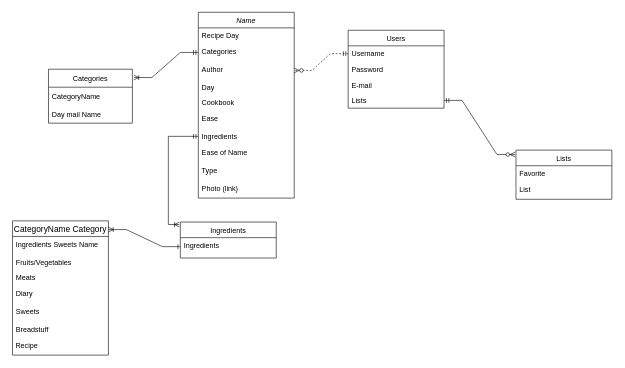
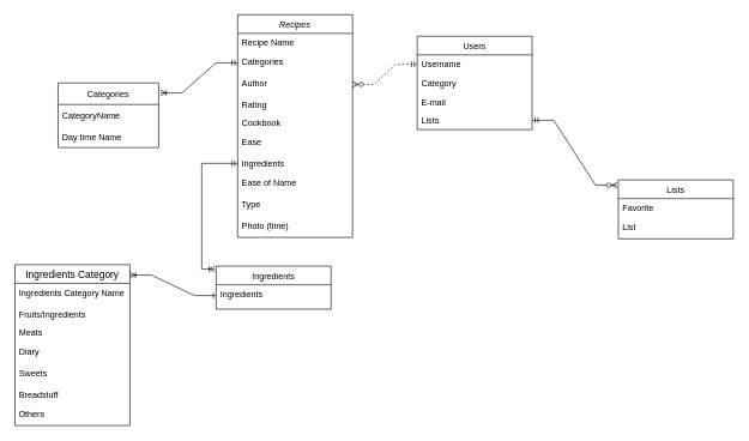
- <mxCell id="2" value="Name" style="swimlane;fontStyle=2;align=center;verticalAlign=top;childLayout=stackLayout;horizontal=1;startSize=26;horizontalStack=0;resizeParent=1;resizeLast=0;collapsible=1;marginBottom=0;rounded=0;shadow=0;strokeWidth=1;" parent="1" vertex="1"><mxGeometry x="330" y="20" width="160" height="310" as="geometry"><mxRectangle x="230" y="140" width="160" height="26" as="alternateBounds" /></mxGeometry></mxCell>
+ <mxCell id="2" value="Recipes" style="swimlane;fontStyle=2;align=center;verticalAlign=top;childLayout=stackLayout;horizontal=1;startSize=26;horizontalStack=0;resizeParent=1;resizeLast=0;collapsible=1;marginBottom=0;rounded=0;shadow=0;strokeWidth=1;" parent="1" vertex="1"><mxGeometry x="330" y="20" width="160" height="310" as="geometry"><mxRectangle x="230" y="140" width="160" height="26" as="alternateBounds" /></mxGeometry></mxCell>
- <mxCell id="3" value="Recipe Day" style="text;align=left;verticalAlign=top;spacingLeft=4;spacingRight=4;overflow=hidden;rotatable=0;points=[[0,0.5],[1,0.5]];portConstraint=eastwest;" parent="2" vertex="1"><mxGeometry y="26" width="160" height="26" as="geometry" /></mxCell>
+ <mxCell id="3" value="Recipe Name" style="text;align=left;verticalAlign=top;spacingLeft=4;spacingRight=4;overflow=hidden;rotatable=0;points=[[0,0.5],[1,0.5]];portConstraint=eastwest;" parent="2" vertex="1"><mxGeometry y="26" width="160" height="26" as="geometry" /></mxCell>
- <mxCell id="20" value="Password" style="text;align=left;verticalAlign=top;spacingLeft=4;spacingRight=4;overflow=hidden;rotatable=0;points=[[0,0.5],[1,0.5]];portConstraint=eastwest;rounded=0;shadow=0;html=0;" parent="18" vertex="1"><mxGeometry y="52" width="160" height="26" as="geometry" /></mxCell>
+ <mxCell id="20" value="Category" style="text;align=left;verticalAlign=top;spacingLeft=4;spacingRight=4;overflow=hidden;rotatable=0;points=[[0,0.5],[1,0.5]];portConstraint=eastwest;rounded=0;shadow=0;html=0;" parent="18" vertex="1"><mxGeometry y="52" width="160" height="26" as="geometry" /></mxCell>
- <mxCell id="6" value="Day&#10;" style="text;align=left;verticalAlign=top;spacingLeft=4;spacingRight=4;overflow=hidden;rotatable=0;points=[[0,0.5],[1,0.5]];portConstraint=eastwest;rounded=0;shadow=0;html=0;" parent="2" vertex="1"><mxGeometry y="112" width="160" height="26" as="geometry" /></mxCell>
+ <mxCell id="6" value="Rating&#10;" style="text;align=left;verticalAlign=top;spacingLeft=4;spacingRight=4;overflow=hidden;rotatable=0;points=[[0,0.5],[1,0.5]];portConstraint=eastwest;rounded=0;shadow=0;html=0;" parent="2" vertex="1"><mxGeometry y="112" width="160" height="26" as="geometry" /></mxCell>
- <mxCell id="28" value="Day mail Name" style="text;strokeColor=none;fillColor=none;align=left;verticalAlign=middle;spacingLeft=4;spacingRight=4;overflow=hidden;points=[[0,0.5],[1,0.5]];portConstraint=eastwest;rotatable=0;" vertex="1" parent="26"><mxGeometry y="60" width="140" height="30" as="geometry" /></mxCell>
+ <mxCell id="28" value="Day time Name" style="text;strokeColor=none;fillColor=none;align=left;verticalAlign=middle;spacingLeft=4;spacingRight=4;overflow=hidden;points=[[0,0.5],[1,0.5]];portConstraint=eastwest;rotatable=0;" vertex="1" parent="26"><mxGeometry y="60" width="140" height="30" as="geometry" /></mxCell>
- <mxCell id="12" value="Photo (link)" style="text;strokeColor=none;fillColor=none;spacingLeft=4;spacingRight=4;overflow=hidden;rotatable=0;points=[[0,0.5],[1,0.5]];portConstraint=eastwest;fontSize=12;" parent="2" vertex="1"><mxGeometry y="280" width="160" height="30" as="geometry" /></mxCell>
+ <mxCell id="12" value="Photo (time)" style="text;strokeColor=none;fillColor=none;spacingLeft=4;spacingRight=4;overflow=hidden;rotatable=0;points=[[0,0.5],[1,0.5]];portConstraint=eastwest;fontSize=12;" parent="2" vertex="1"><mxGeometry y="280" width="160" height="30" as="geometry" /></mxCell>
- <mxCell id="30" value="CategoryName Category" style="swimlane;fontStyle=0;childLayout=stackLayout;horizontal=1;startSize=26;horizontalStack=0;resizeParent=1;resizeParentMax=0;resizeLast=0;collapsible=1;marginBottom=0;align=center;fontSize=14;" vertex="1" parent="1"><mxGeometry x="20" y="368" width="160" height="224" as="geometry" /></mxCell>
+ <mxCell id="30" value="Ingredients Category" style="swimlane;fontStyle=0;childLayout=stackLayout;horizontal=1;startSize=26;horizontalStack=0;resizeParent=1;resizeParentMax=0;resizeLast=0;collapsible=1;marginBottom=0;align=center;fontSize=14;" vertex="1" parent="1"><mxGeometry x="20" y="368" width="160" height="224" as="geometry" /></mxCell>
- <mxCell id="31" value="Ingredients Sweets Name" style="text;strokeColor=none;fillColor=none;spacingLeft=4;spacingRight=4;overflow=hidden;rotatable=0;points=[[0,0.5],[1,0.5]];portConstraint=eastwest;fontSize=12;" vertex="1" parent="30"><mxGeometry y="26" width="160" height="30" as="geometry" /></mxCell>
+ <mxCell id="31" value="Ingredients Category Name" style="text;strokeColor=none;fillColor=none;spacingLeft=4;spacingRight=4;overflow=hidden;rotatable=0;points=[[0,0.5],[1,0.5]];portConstraint=eastwest;fontSize=12;" vertex="1" parent="30"><mxGeometry y="26" width="160" height="30" as="geometry" /></mxCell>
- <mxCell id="32" value="Fruits/Vegetables" style="text;align=left;verticalAlign=top;spacingLeft=4;spacingRight=4;overflow=hidden;rotatable=0;points=[[0,0.5],[1,0.5]];portConstraint=eastwest;" parent="30" vertex="1"><mxGeometry y="56" width="160" height="26" as="geometry" /></mxCell>
+ <mxCell id="32" value="Fruits/Ingredients" style="text;align=left;verticalAlign=top;spacingLeft=4;spacingRight=4;overflow=hidden;rotatable=0;points=[[0,0.5],[1,0.5]];portConstraint=eastwest;" parent="30" vertex="1"><mxGeometry y="56" width="160" height="26" as="geometry" /></mxCell>
- <mxCell id="37" value="&amp;nbsp;Recipe" style="text;html=1;strokeColor=none;fillColor=none;align=left;verticalAlign=middle;whiteSpace=wrap;rounded=0;" parent="30" vertex="1"><mxGeometry y="194" width="160" height="30" as="geometry" /></mxCell>
+ <mxCell id="37" value="&amp;nbsp;Others" style="text;html=1;strokeColor=none;fillColor=none;align=left;verticalAlign=middle;whiteSpace=wrap;rounded=0;" parent="30" vertex="1"><mxGeometry y="194" width="160" height="30" as="geometry" /></mxCell>
